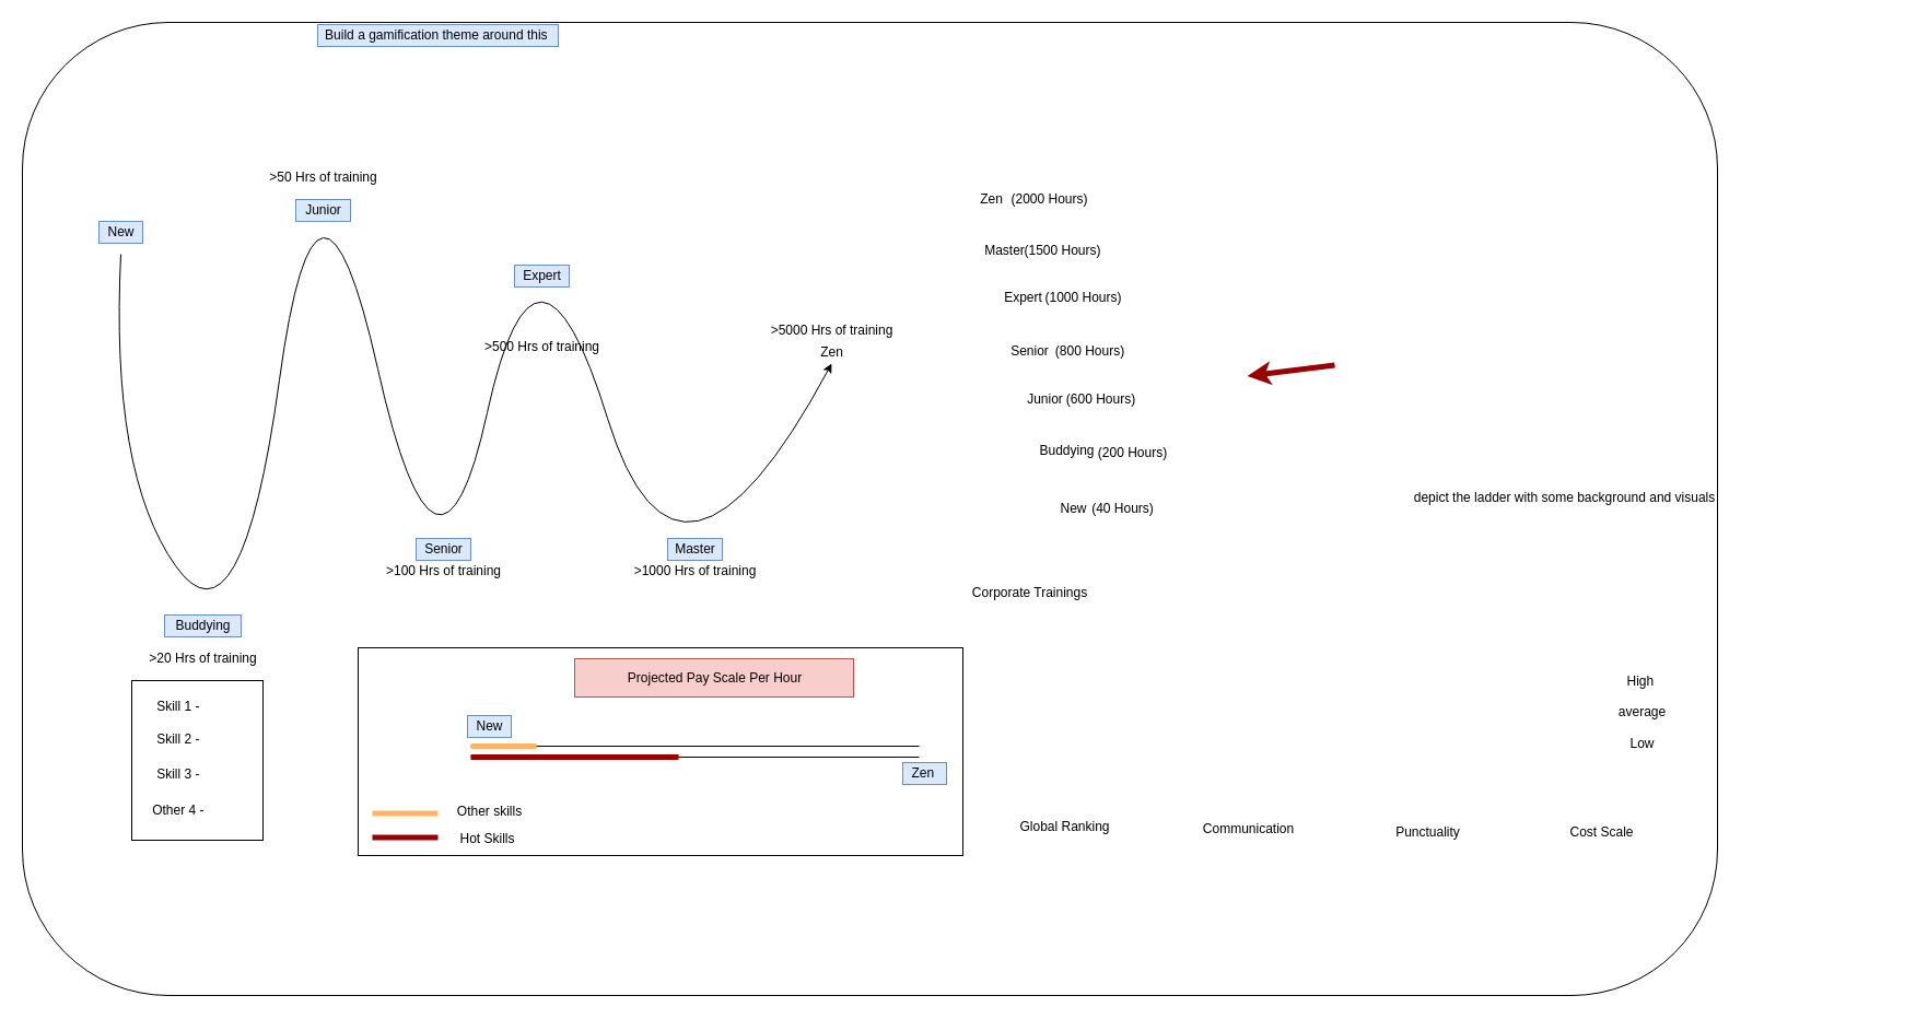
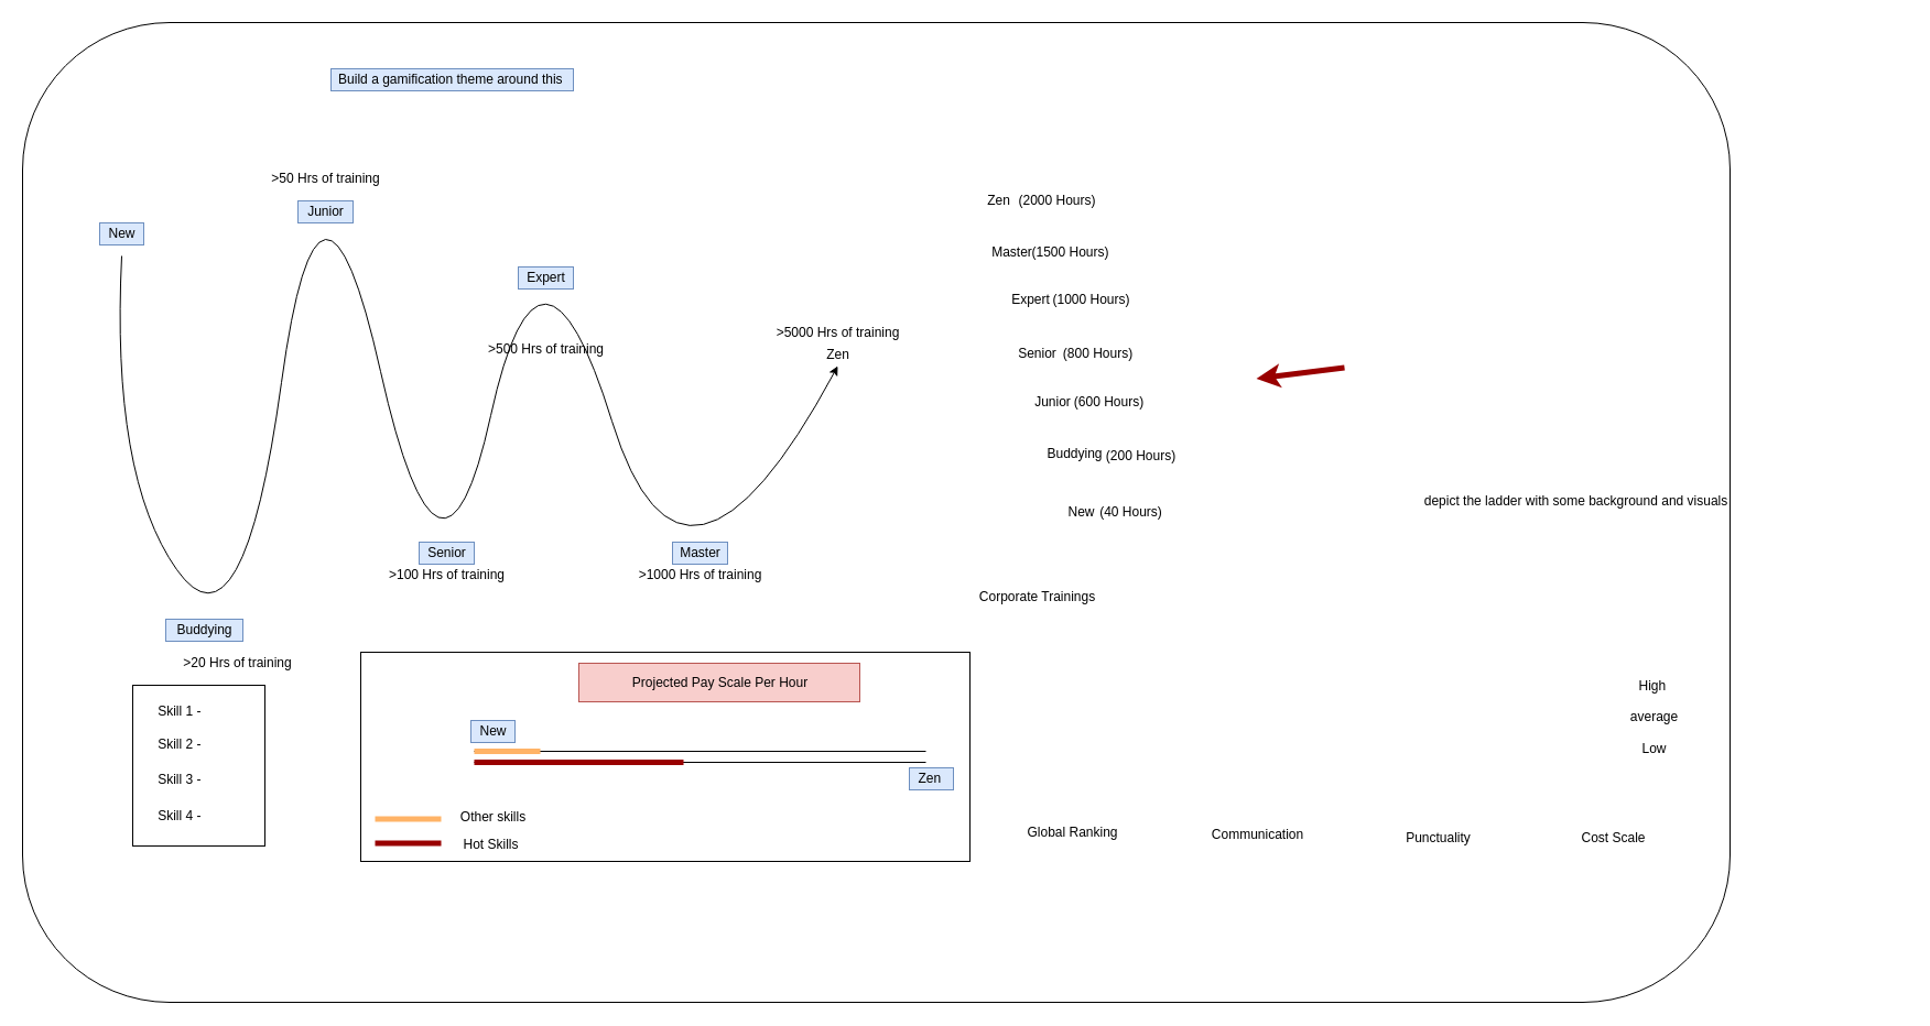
- <mxCell id="53" value="Build a gamification theme around this&amp;nbsp;" style="text;html=1;align=center;verticalAlign=middle;resizable=0;points=[];autosize=1;strokeColor=#6c8ebf;fillColor=#dae8fc;" vertex="1" parent="1"><mxGeometry x="290" y="22" width="220" height="20" as="geometry" /></mxCell>
+ <mxCell id="53" value="Build a gamification theme around this&amp;nbsp;" style="text;html=1;align=center;verticalAlign=middle;resizable=0;points=[];autosize=1;strokeColor=#6c8ebf;fillColor=#dae8fc;" vertex="1" parent="1"><mxGeometry x="300" y="62" width="220" height="20" as="geometry" /></mxCell>
- <mxCell id="12" value="&amp;gt;20 Hrs of training" style="text;html=1;align=center;verticalAlign=middle;resizable=0;points=[];autosize=1;strokeColor=none;fillColor=none;" vertex="1" parent="1"><mxGeometry x="130" y="592" width="110" height="20" as="geometry" /></mxCell>
+ <mxCell id="12" value="&amp;gt;20 Hrs of training" style="text;html=1;align=center;verticalAlign=middle;resizable=0;points=[];autosize=1;strokeColor=none;fillColor=none;" vertex="1" parent="1"><mxGeometry x="160" y="592" width="110" height="20" as="geometry" /></mxCell>
- <mxCell id="22" value="Other 4 -&amp;nbsp;" style="text;html=1;align=center;verticalAlign=middle;resizable=0;points=[];autosize=1;strokeColor=none;fillColor=none;" vertex="1" parent="1"><mxGeometry x="134" y="730.5" width="60" height="20" as="geometry" /></mxCell>
+ <mxCell id="22" value="Skill 4 -&amp;nbsp;" style="text;html=1;align=center;verticalAlign=middle;resizable=0;points=[];autosize=1;strokeColor=none;fillColor=none;" vertex="1" parent="1"><mxGeometry x="134" y="730.5" width="60" height="20" as="geometry" /></mxCell>
